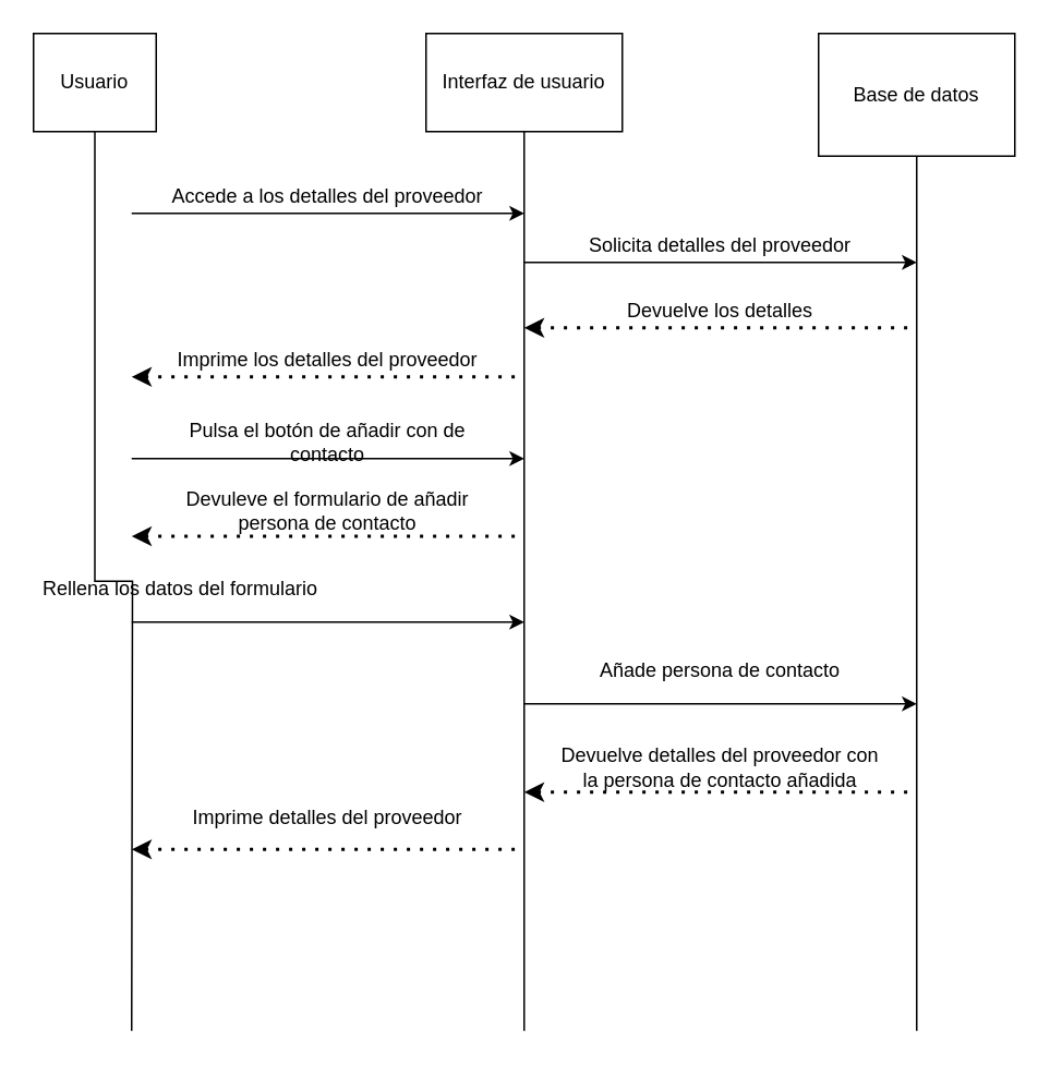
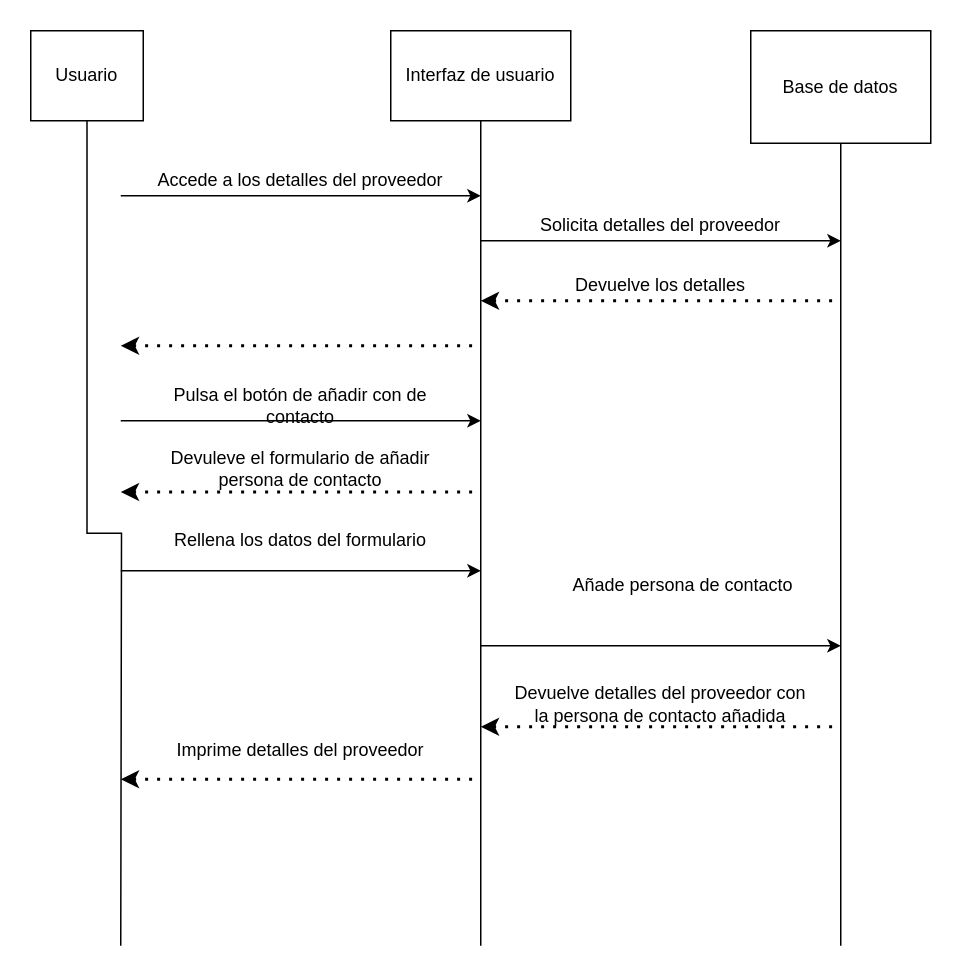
- <mxCell id="15" value="Imprime los detalles del proveedor" style="text;html=1;strokeColor=none;fillColor=none;align=center;verticalAlign=middle;whiteSpace=wrap;rounded=0;" vertex="1" parent="1"><mxGeometry x="100" y="210" width="200" height="20" as="geometry" /></mxCell>
- <mxCell id="27" value="Rellena los datos del formulario" style="text;html=1;strokeColor=none;fillColor=none;align=center;verticalAlign=middle;whiteSpace=wrap;rounded=0;" vertex="1" parent="1"><mxGeometry x="10" y="350" width="200" height="20" as="geometry" /></mxCell>
+ <mxCell id="27" value="Rellena los datos del formulario" style="text;html=1;strokeColor=none;fillColor=none;align=center;verticalAlign=middle;whiteSpace=wrap;rounded=0;" vertex="1" parent="1"><mxGeometry x="100" y="350" width="200" height="20" as="geometry" /></mxCell>
- <mxCell id="19" value="Añade persona de contacto" style="text;html=1;strokeColor=none;fillColor=none;align=center;verticalAlign=middle;whiteSpace=wrap;rounded=0;" vertex="1" parent="1"><mxGeometry x="340" y="400" width="200" height="20" as="geometry" /></mxCell>
+ <mxCell id="19" value="Añade persona de contacto" style="text;html=1;strokeColor=none;fillColor=none;align=center;verticalAlign=middle;whiteSpace=wrap;rounded=0;" vertex="1" parent="1"><mxGeometry x="355" y="380" width="200" height="20" as="geometry" /></mxCell>
